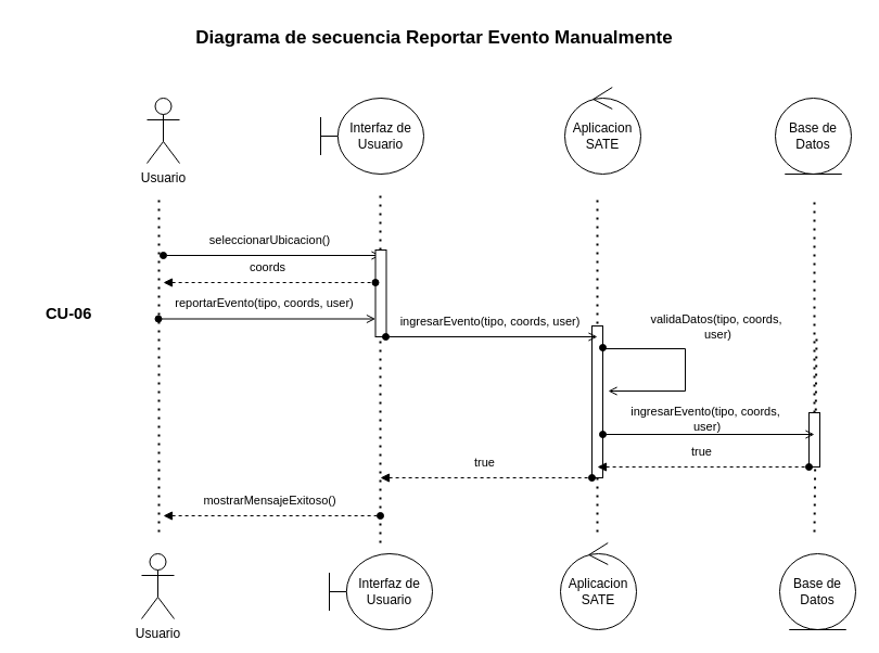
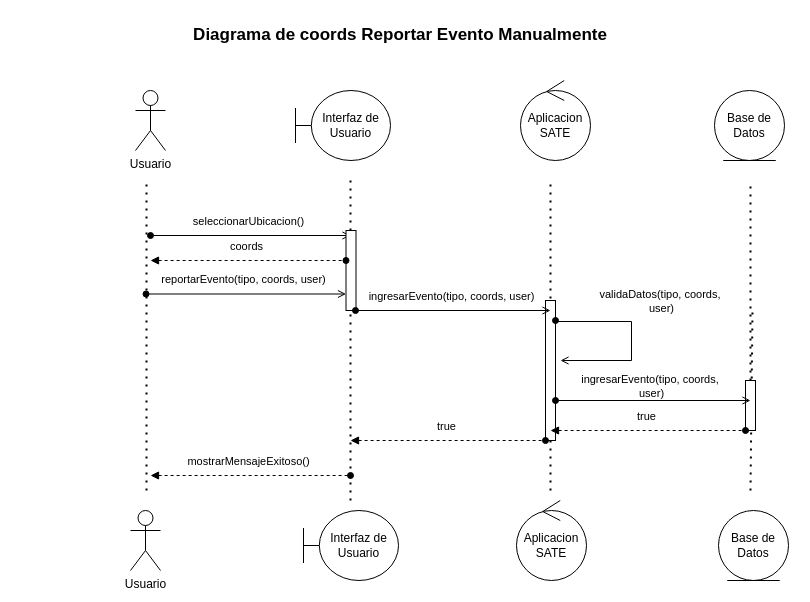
- <mxCell id="17" value="&lt;font face=&quot;Helvetica&quot; style=&quot;color: rgb(0, 0, 0);&quot;&gt;&lt;b&gt;Diagrama de secuencia&amp;nbsp;&lt;/b&gt;&lt;/font&gt;&lt;b&gt;Reportar Evento Manualmente&lt;/b&gt;" style="text;html=1;align=center;verticalAlign=middle;whiteSpace=wrap;rounded=0;fontSize=17;labelBackgroundColor=none;" parent="1" vertex="1"><mxGeometry x="20" y="20" width="760" height="30" as="geometry" /></mxCell>
+ <mxCell id="17" value="&lt;font face=&quot;Helvetica&quot; style=&quot;color: rgb(0, 0, 0);&quot;&gt;&lt;b&gt;Diagrama de coords&amp;nbsp;&lt;/b&gt;&lt;/font&gt;&lt;b&gt;Reportar Evento Manualmente&lt;/b&gt;" style="text;html=1;align=center;verticalAlign=middle;whiteSpace=wrap;rounded=0;fontSize=17;labelBackgroundColor=none;" parent="1" vertex="1"><mxGeometry x="20" y="20" width="760" height="30" as="geometry" /></mxCell>
- <mxCell id="18" value="&lt;span style=&quot;font-size:11pt;font-family:Calibri,sans-serif;color:#000000;background-color:transparent;font-weight:700;font-style:normal;font-variant:normal;text-decoration:none;vertical-align:baseline;white-space:pre;white-space:pre-wrap;&quot; id=&quot;docs-internal-guid-798fa533-7fff-13b6-7e76-6c3bec179e6d&quot;&gt;CU-06&lt;/span&gt;" style="text;whiteSpace=wrap;html=1;" parent="1" vertex="1"><mxGeometry x="40" y="274" width="70" height="40" as="geometry" /></mxCell>
